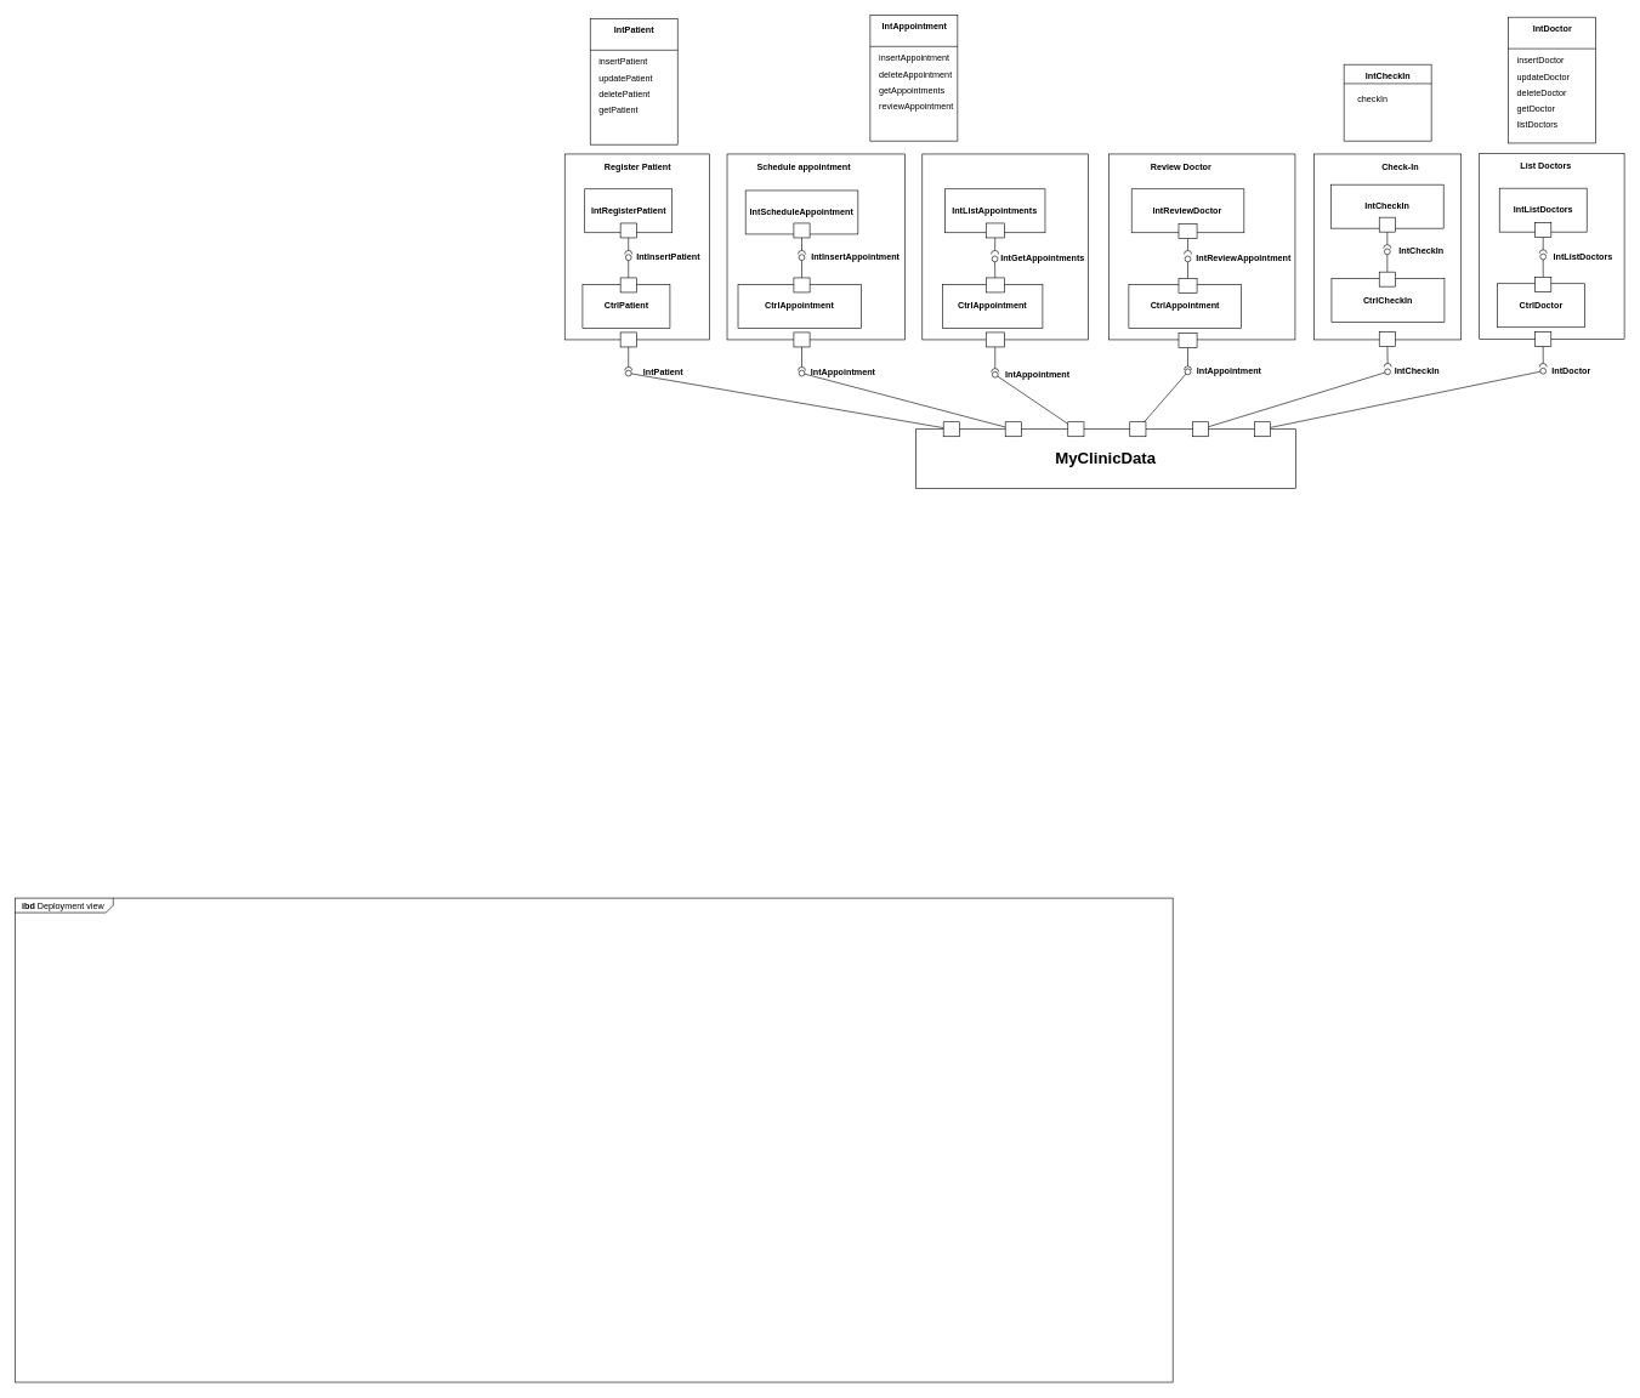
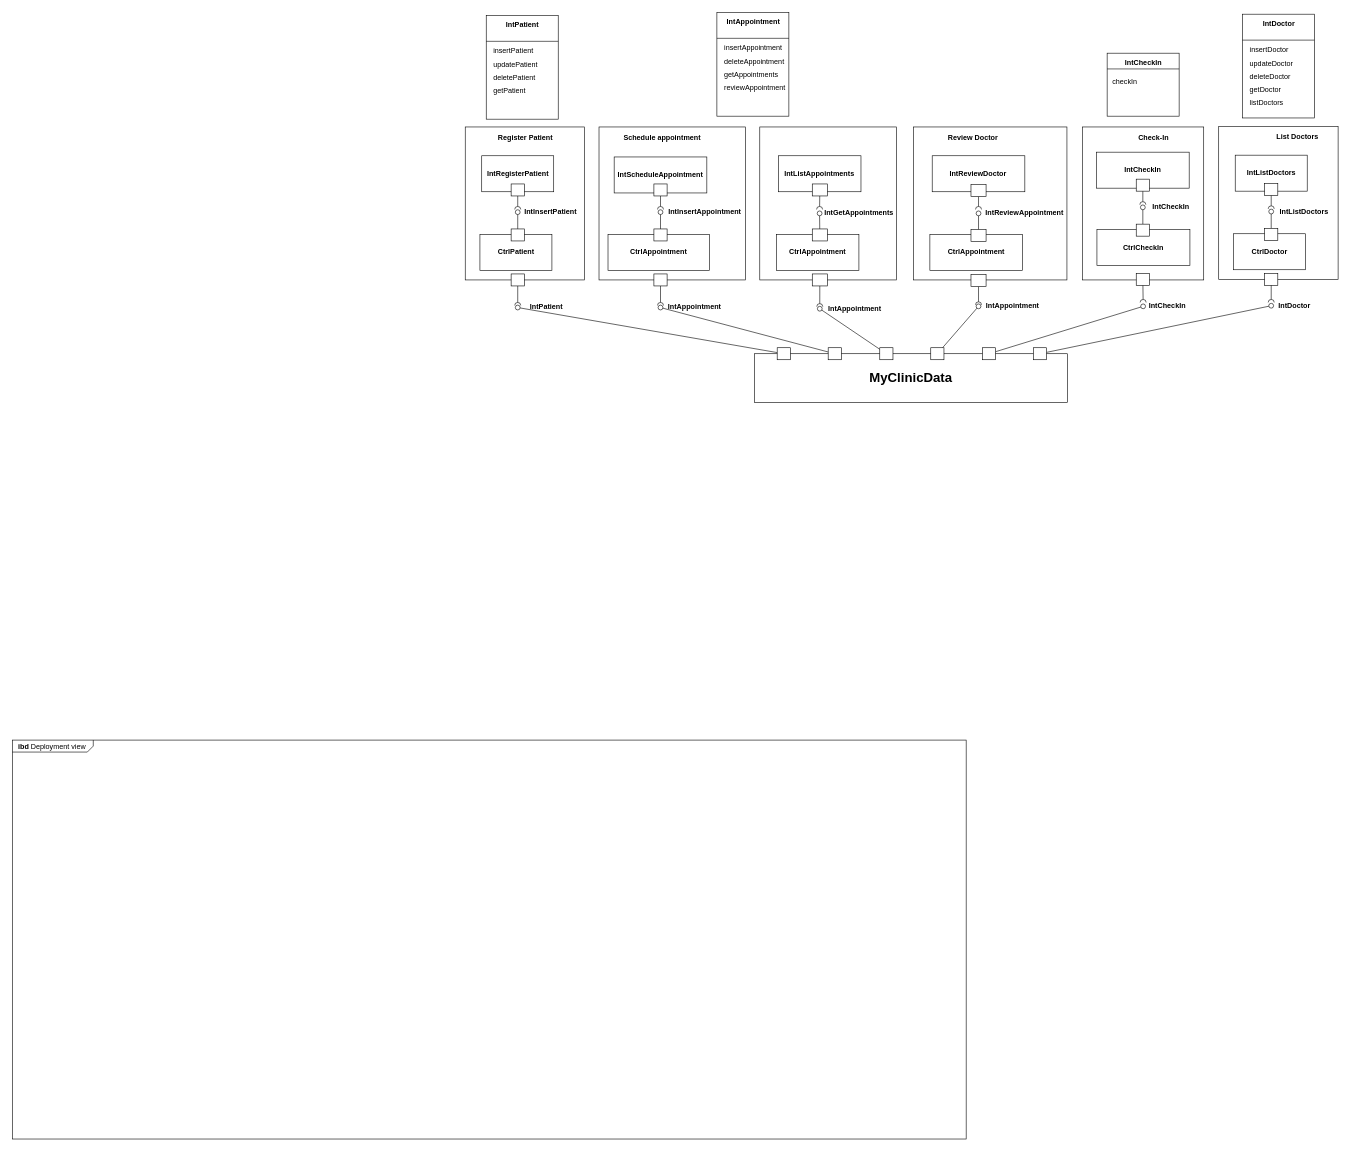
- <mxCell id="46" value="checkIn" style="text;html=1;align=left;verticalAlign=middle;resizable=0;points=[];autosize=1;strokeColor=none;fillColor=none;" parent="43" vertex="1"><mxGeometry x="17" y="35" width="59" height="26" as="geometry" /></mxCell>
+ <mxCell id="46" value="checkIn" style="text;html=1;align=left;verticalAlign=middle;resizable=0;points=[];autosize=1;strokeColor=none;fillColor=none;" parent="43" vertex="1"><mxGeometry x="7" y="35" width="59" height="26" as="geometry" /></mxCell>
- <mxCell id="50" value="&lt;b&gt;List Doctors&lt;/b&gt;" style="text;html=1;align=center;verticalAlign=middle;resizable=0;points=[];autosize=1;strokeColor=none;fillColor=none;" parent="48" vertex="1"><mxGeometry x="46.5" y="5" width="88" height="26" as="geometry" /></mxCell>
+ <mxCell id="50" value="&lt;b&gt;List Doctors&lt;/b&gt;" style="text;html=1;align=center;verticalAlign=middle;resizable=0;points=[];autosize=1;strokeColor=none;fillColor=none;" parent="48" vertex="1"><mxGeometry x="86.5" y="5" width="88" height="26" as="geometry" /></mxCell>
